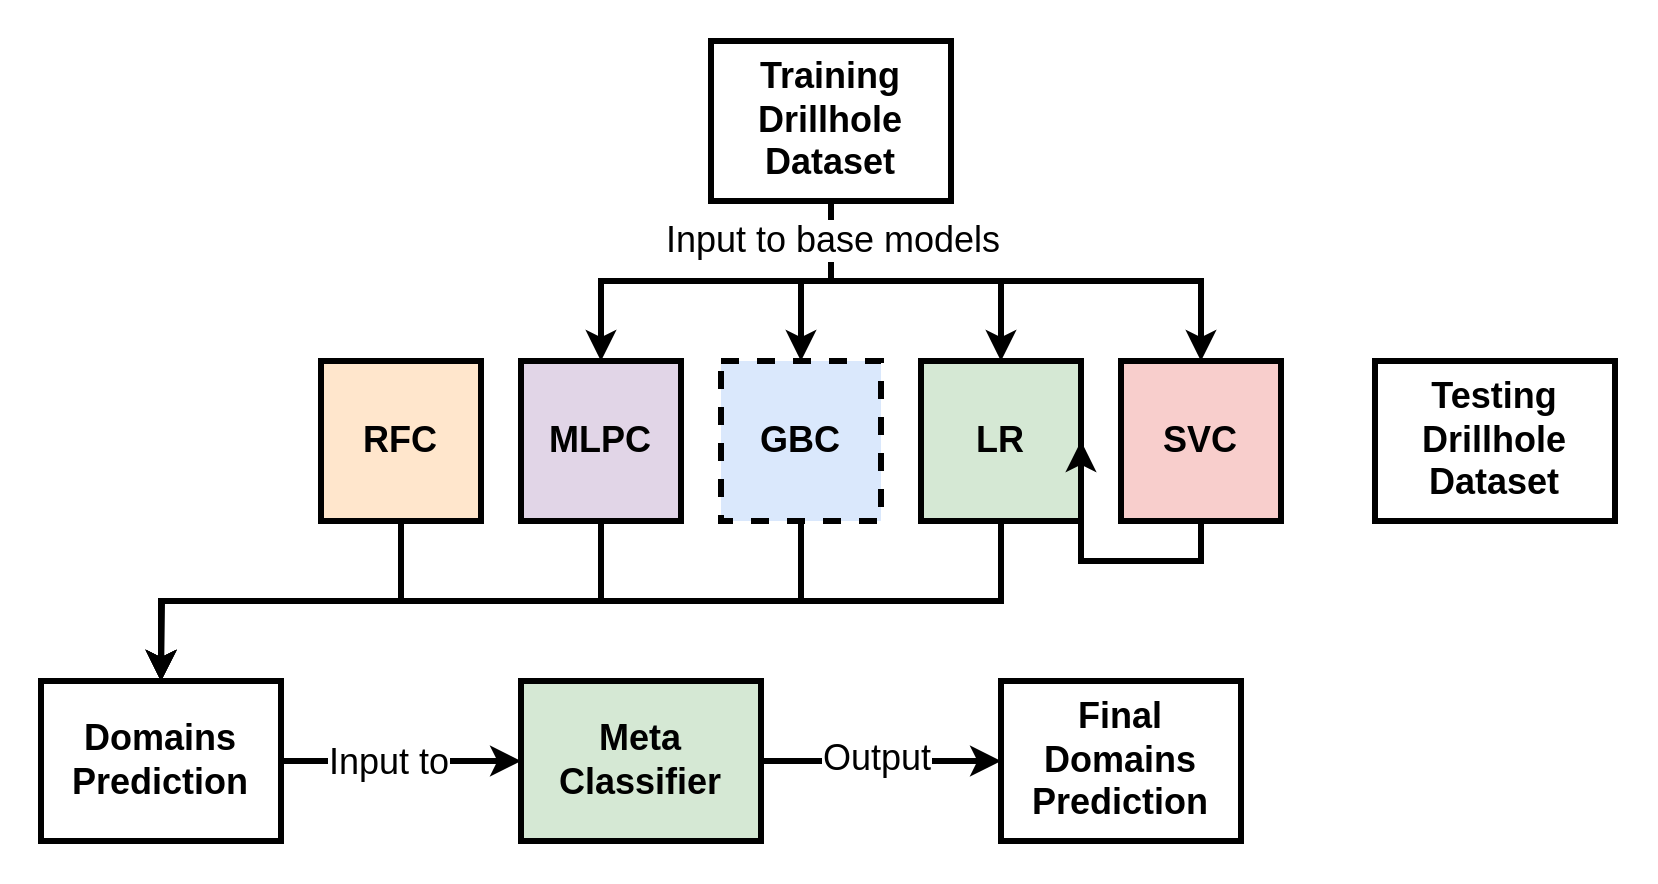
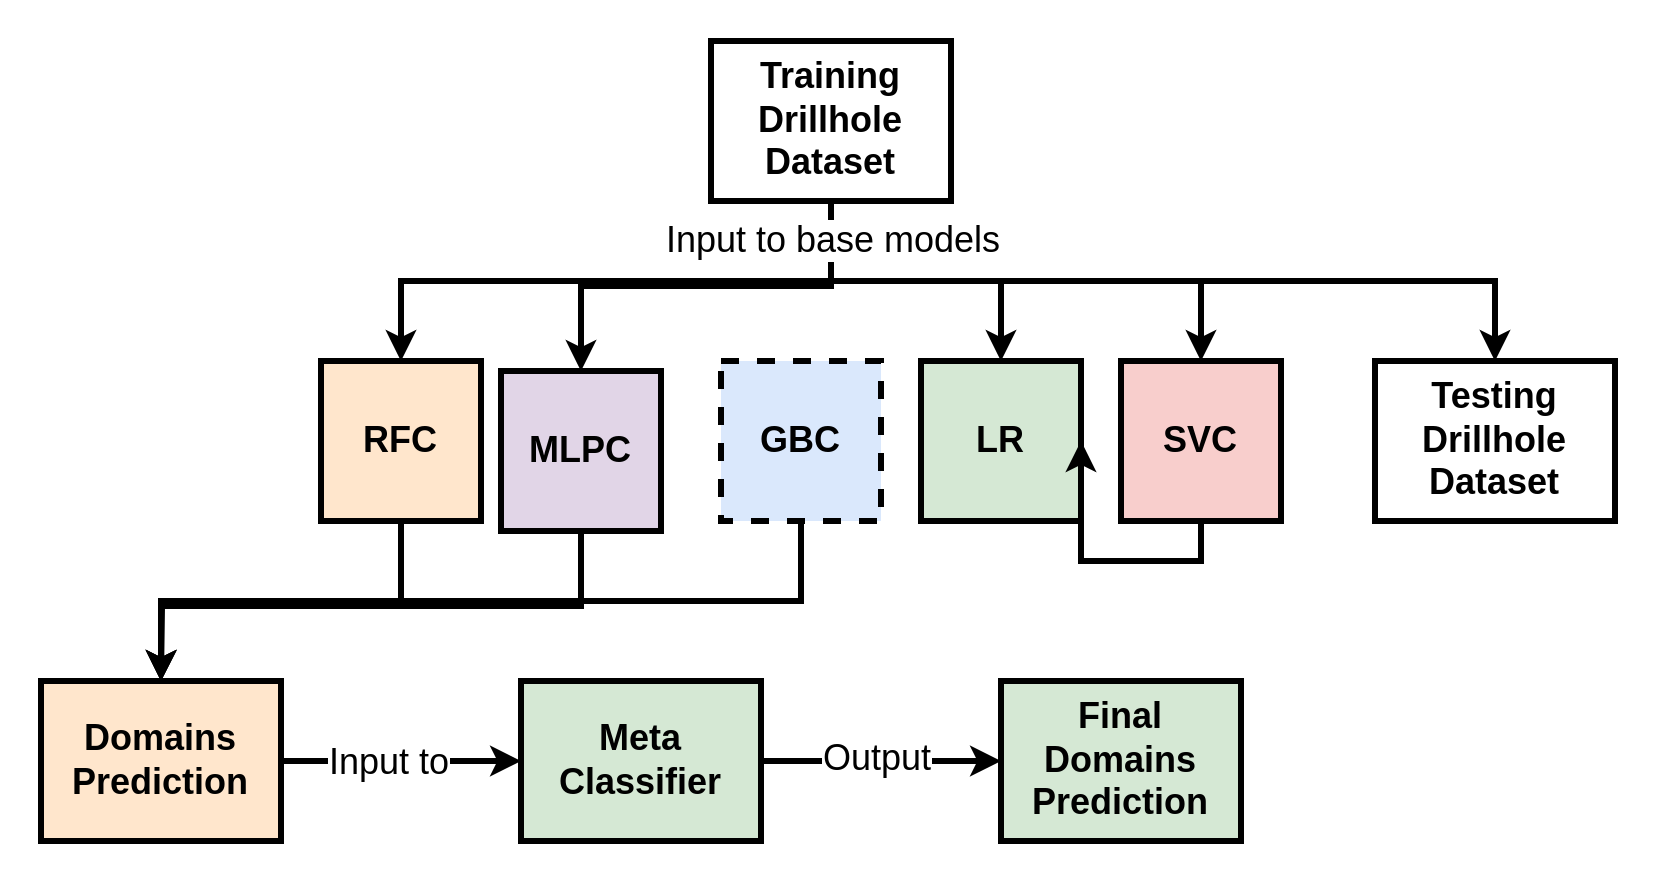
+ <mxCell id="2" style="edgeStyle=orthogonalEdgeStyle;rounded=0;orthogonalLoop=1;jettySize=auto;html=1;exitX=0.5;exitY=1;exitDx=0;exitDy=0;strokeWidth=3;" edge="1" parent="1" source="8" target="10"><mxGeometry relative="1" as="geometry" /></mxCell>
- <mxCell id="5" style="edgeStyle=orthogonalEdgeStyle;rounded=0;orthogonalLoop=1;jettySize=auto;html=1;exitX=0.5;exitY=1;exitDx=0;exitDy=0;entryX=0.5;entryY=0;entryDx=0;entryDy=0;strokeWidth=3;" edge="1" parent="1" source="8" target="14"><mxGeometry relative="1" as="geometry" /></mxCell>
+ <mxCell id="5" style="edgeStyle=orthogonalEdgeStyle;rounded=0;orthogonalLoop=1;jettySize=auto;html=1;exitX=0.5;exitY=1;exitDx=0;exitDy=0;strokeWidth=3;" edge="1" parent="1" source="8" target="26"><mxGeometry relative="1" as="geometry" /></mxCell>
- <mxCell id="12" value="&lt;span style=&quot;font-size: 18px;&quot;&gt;&lt;b&gt;MLPC&lt;/b&gt;&lt;/span&gt;" style="rounded=0;whiteSpace=wrap;html=1;strokeWidth=3;fillColor=#e1d5e7;strokeColor=#000000;" vertex="1" parent="1"><mxGeometry x="260" y="180" width="80" height="80" as="geometry" /></mxCell>
+ <mxCell id="12" value="&lt;span style=&quot;font-size: 18px;&quot;&gt;&lt;b&gt;MLPC&lt;/b&gt;&lt;/span&gt;" style="rounded=0;whiteSpace=wrap;html=1;strokeWidth=3;fillColor=#e1d5e7;strokeColor=#000000;" vertex="1" parent="1"><mxGeometry x="250" y="185" width="80" height="80" as="geometry" /></mxCell>
- <mxCell id="15" style="edgeStyle=orthogonalEdgeStyle;rounded=0;orthogonalLoop=1;jettySize=auto;html=1;exitX=0.5;exitY=1;exitDx=0;exitDy=0;entryX=0.5;entryY=0;entryDx=0;entryDy=0;fontSize=20;strokeWidth=3;" edge="1" parent="1" source="16" target="24"><mxGeometry relative="1" as="geometry" /></mxCell>
- <mxCell id="24" value="&lt;font style=&quot;font-size: 18px;&quot;&gt;&lt;b&gt;Domains&lt;/b&gt;&lt;/font&gt;&lt;div&gt;&lt;font style=&quot;font-size: 18px;&quot;&gt;&lt;b&gt;Prediction&lt;/b&gt;&lt;/font&gt;&lt;/div&gt;" style="rounded=0;whiteSpace=wrap;html=1;strokeWidth=3;" vertex="1" parent="1"><mxGeometry x="20" y="340" width="120" height="80" as="geometry" /></mxCell>
+ <mxCell id="24" value="&lt;font style=&quot;font-size: 18px;&quot;&gt;&lt;b&gt;Domains&lt;/b&gt;&lt;/font&gt;&lt;div&gt;&lt;font style=&quot;font-size: 18px;&quot;&gt;&lt;b&gt;Prediction&lt;/b&gt;&lt;/font&gt;&lt;/div&gt;" style="rounded=0;whiteSpace=wrap;html=1;strokeWidth=3;fillColor=#ffe6cc;" vertex="1" parent="1"><mxGeometry x="20" y="340" width="120" height="80" as="geometry" /></mxCell>
- <mxCell id="25" value="&lt;font style=&quot;font-size: 18px;&quot;&gt;&lt;b&gt;Final Domains&lt;/b&gt;&lt;/font&gt;&lt;div&gt;&lt;font style=&quot;font-size: 18px;&quot;&gt;&lt;b&gt;Prediction&lt;/b&gt;&lt;/font&gt;&lt;/div&gt;" style="rounded=0;whiteSpace=wrap;html=1;strokeWidth=3;" vertex="1" parent="1"><mxGeometry x="500" y="340" width="120" height="80" as="geometry" /></mxCell>
+ <mxCell id="25" value="&lt;font style=&quot;font-size: 18px;&quot;&gt;&lt;b&gt;Final Domains&lt;/b&gt;&lt;/font&gt;&lt;div&gt;&lt;font style=&quot;font-size: 18px;&quot;&gt;&lt;b&gt;Prediction&lt;/b&gt;&lt;/font&gt;&lt;/div&gt;" style="rounded=0;whiteSpace=wrap;html=1;strokeWidth=3;fillColor=#d5e8d4;" vertex="1" parent="1"><mxGeometry x="500" y="340" width="120" height="80" as="geometry" /></mxCell>
